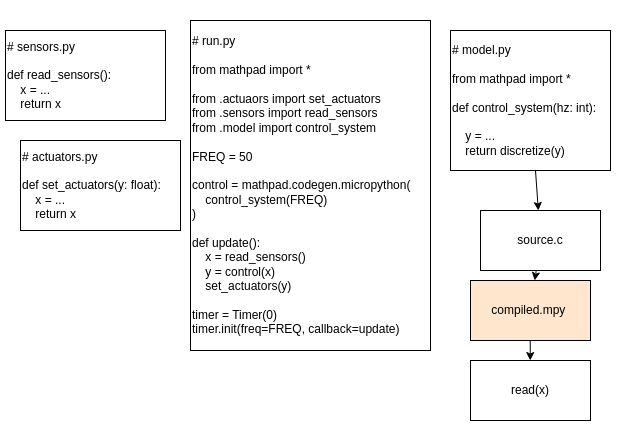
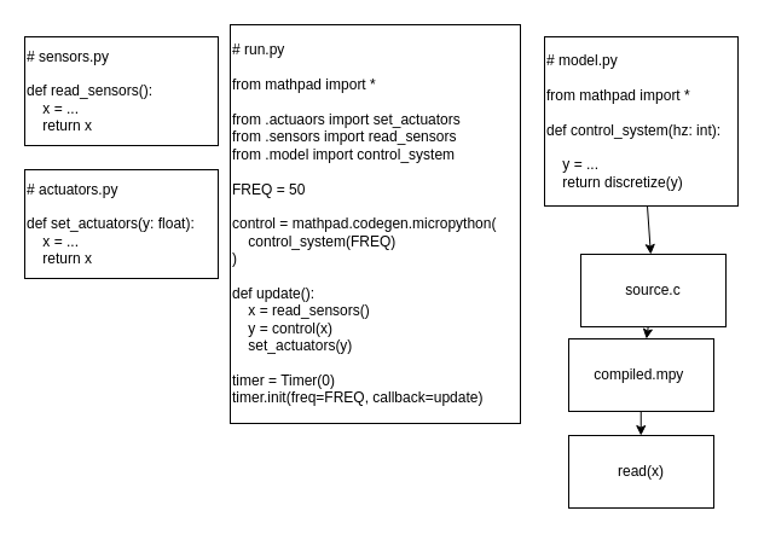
- <mxCell id="8" value="# sensors.py&lt;br&gt;&lt;br&gt;def read_sensors():&lt;br&gt;&amp;nbsp; &amp;nbsp; x = ...&lt;br&gt;&amp;nbsp; &amp;nbsp; return x" style="rounded=0;whiteSpace=wrap;html=1;align=left;" parent="1" vertex="1"><mxGeometry x="5" y="30" width="160" height="90" as="geometry" /></mxCell>
+ <mxCell id="8" value="# sensors.py&lt;br&gt;&lt;br&gt;def read_sensors():&lt;br&gt;&amp;nbsp; &amp;nbsp; x = ...&lt;br&gt;&amp;nbsp; &amp;nbsp; return x" style="rounded=0;whiteSpace=wrap;html=1;align=left;" parent="1" vertex="1"><mxGeometry x="20" y="30" width="160" height="90" as="geometry" /></mxCell>
- <mxCell id="3" value="" style="edgeStyle=none;html=1;dashed=1;" parent="1" source="4" target="2" edge="1"><mxGeometry relative="1" as="geometry" /></mxCell>
+ <mxCell id="3" value="" style="edgeStyle=none;html=1;" parent="1" source="4" target="2" edge="1"><mxGeometry relative="1" as="geometry" /></mxCell>
- <mxCell id="2" value="compiled.mpy&amp;nbsp;" style="rounded=0;whiteSpace=wrap;html=1;fillColor=#ffe6cc;" parent="1" vertex="1"><mxGeometry x="470" y="280" width="120" height="60" as="geometry" /></mxCell>
+ <mxCell id="2" value="compiled.mpy&amp;nbsp;" style="rounded=0;whiteSpace=wrap;html=1;" parent="1" vertex="1"><mxGeometry x="470" y="280" width="120" height="60" as="geometry" /></mxCell>
